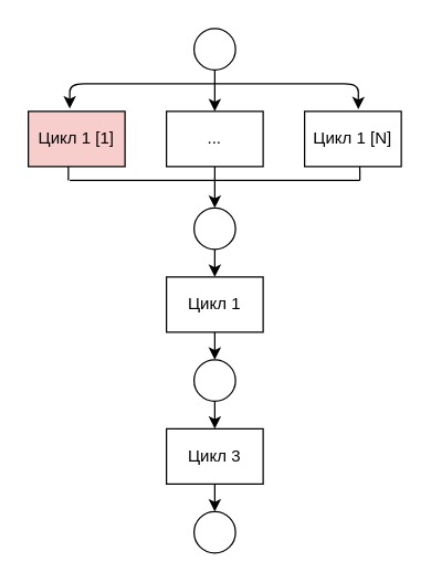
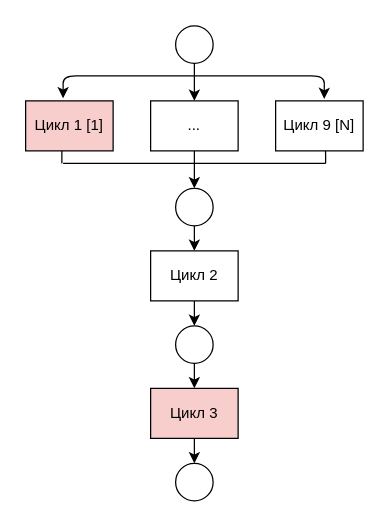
- <mxCell id="5" value="Цикл 1 [N]" style="rounded=0;whiteSpace=wrap;html=1;" vertex="1" parent="1"><mxGeometry x="220" y="80" width="70" height="40" as="geometry" /></mxCell>
+ <mxCell id="5" value="Цикл 9 [N]" style="rounded=0;whiteSpace=wrap;html=1;" vertex="1" parent="1"><mxGeometry x="220" y="80" width="70" height="40" as="geometry" /></mxCell>
- <mxCell id="11" value="Цикл 1" style="rounded=0;whiteSpace=wrap;html=1;" vertex="1" parent="1"><mxGeometry x="120" y="200" width="70" height="40" as="geometry" /></mxCell>
+ <mxCell id="11" value="Цикл 2" style="rounded=0;whiteSpace=wrap;html=1;" vertex="1" parent="1"><mxGeometry x="120" y="200" width="70" height="40" as="geometry" /></mxCell>
- <mxCell id="15" value="Цикл 3" style="rounded=0;whiteSpace=wrap;html=1;" vertex="1" parent="1"><mxGeometry x="120" y="310" width="70" height="40" as="geometry" /></mxCell>
+ <mxCell id="15" value="Цикл 3" style="rounded=0;whiteSpace=wrap;html=1;fillColor=#f8cecc;" vertex="1" parent="1"><mxGeometry x="120" y="310" width="70" height="40" as="geometry" /></mxCell>
